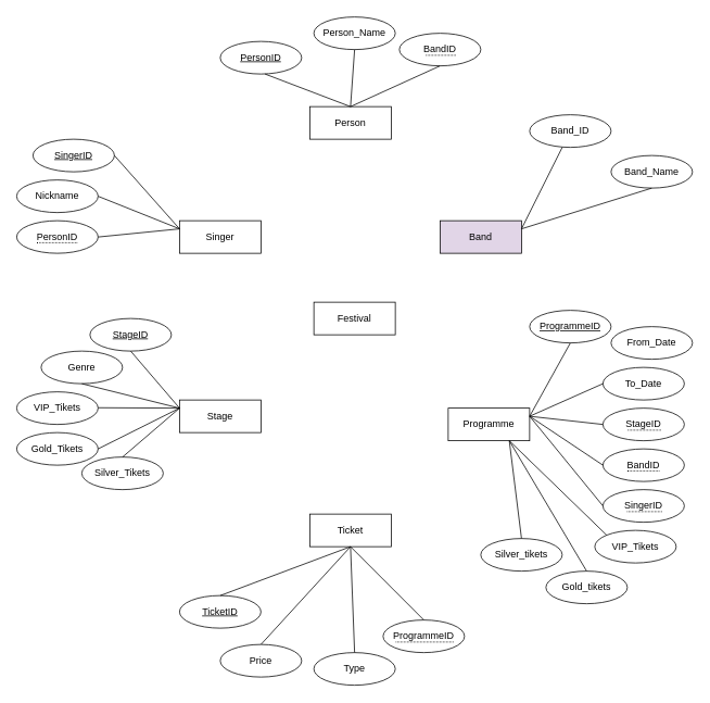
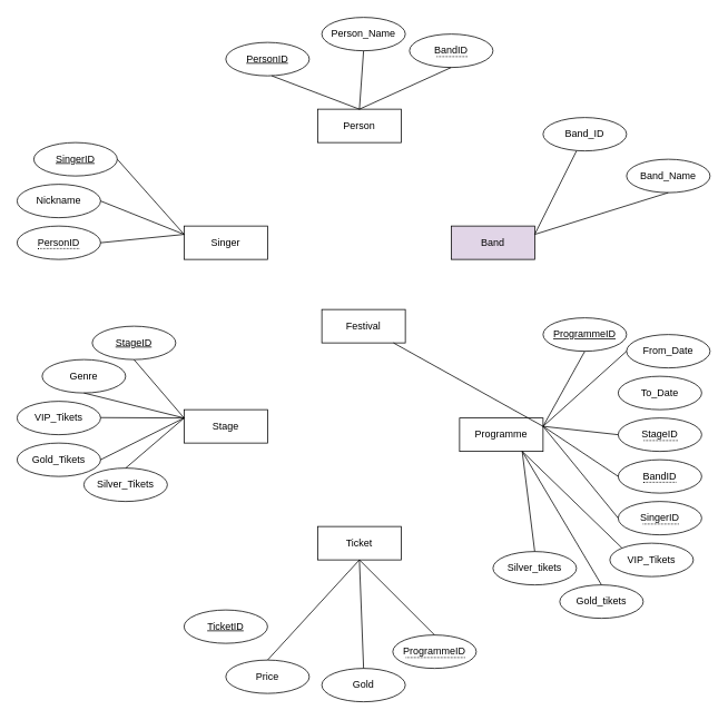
+ <mxCell id="45" value="" style="endArrow=none;html=1;rounded=0;entryX=0;entryY=0.5;entryDx=0;entryDy=0;exitX=1;exitY=0.25;exitDx=0;exitDy=0;" edge="1" parent="1" source="39" target="38"><mxGeometry relative="1" as="geometry"><mxPoint x="580" y="470" as="sourcePoint" /><mxPoint x="740" y="470" as="targetPoint" /></mxGeometry></mxCell>
- <mxCell id="46" value="" style="endArrow=none;html=1;rounded=0;entryX=0;entryY=0.5;entryDx=0;entryDy=0;exitX=1;exitY=0.25;exitDx=0;exitDy=0;" edge="1" parent="1" source="39" target="41"><mxGeometry relative="1" as="geometry"><mxPoint x="580" y="470" as="sourcePoint" /><mxPoint x="740" y="470" as="targetPoint" /></mxGeometry></mxCell>
+ <mxCell id="46" value="" style="endArrow=none;html=1;rounded=0;exitX=1;exitY=0.25;exitDx=0;exitDy=0;" edge="1" parent="1" source="39" target="5"><mxGeometry relative="1" as="geometry"><mxPoint x="580" y="470" as="sourcePoint" /><mxPoint x="740" y="470" as="targetPoint" /></mxGeometry></mxCell>
- <mxCell id="22" value="" style="endArrow=none;html=1;rounded=0;entryX=0.5;entryY=1;entryDx=0;entryDy=0;exitX=0.5;exitY=0;exitDx=0;exitDy=0;" edge="1" parent="1" source="14" target="7"><mxGeometry relative="1" as="geometry"><mxPoint x="330" y="750" as="sourcePoint" /><mxPoint x="490" y="750" as="targetPoint" /></mxGeometry></mxCell>
- <mxCell id="57" value="Type" style="ellipse;whiteSpace=wrap;html=1;align=center;" vertex="1" parent="1"><mxGeometry x="385" y="800" width="100" height="40" as="geometry" /></mxCell>
+ <mxCell id="57" value="Gold" style="ellipse;whiteSpace=wrap;html=1;align=center;" vertex="1" parent="1"><mxGeometry x="385" y="800" width="100" height="40" as="geometry" /></mxCell>
